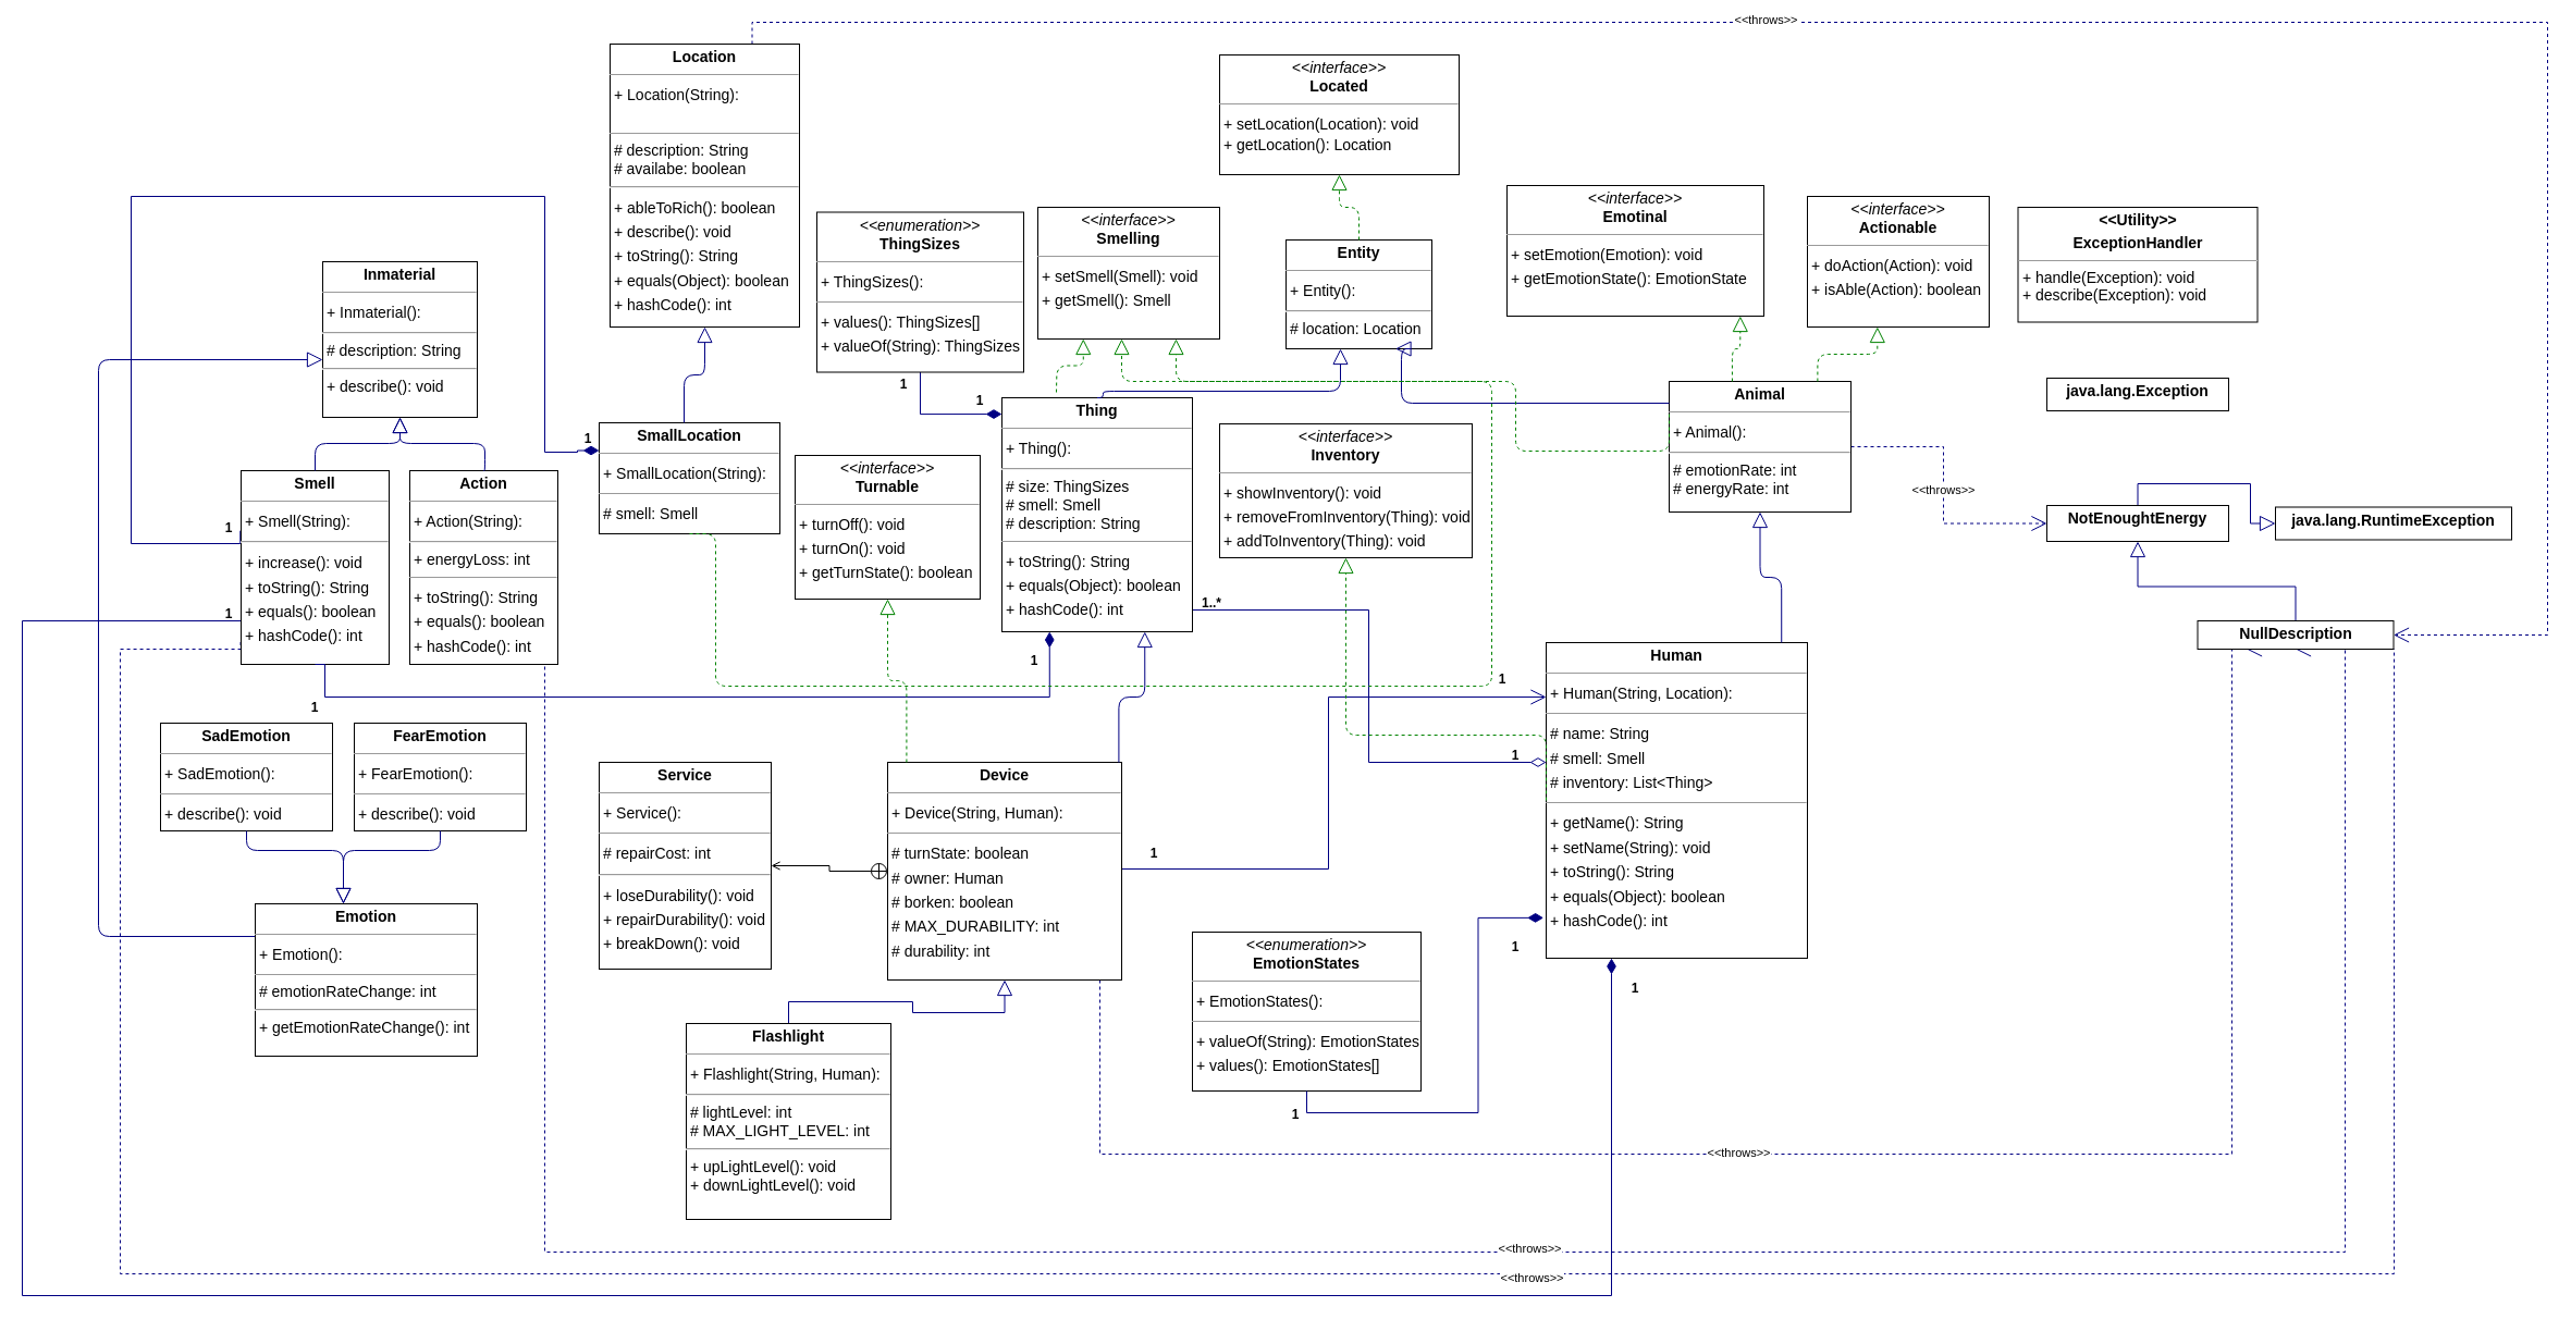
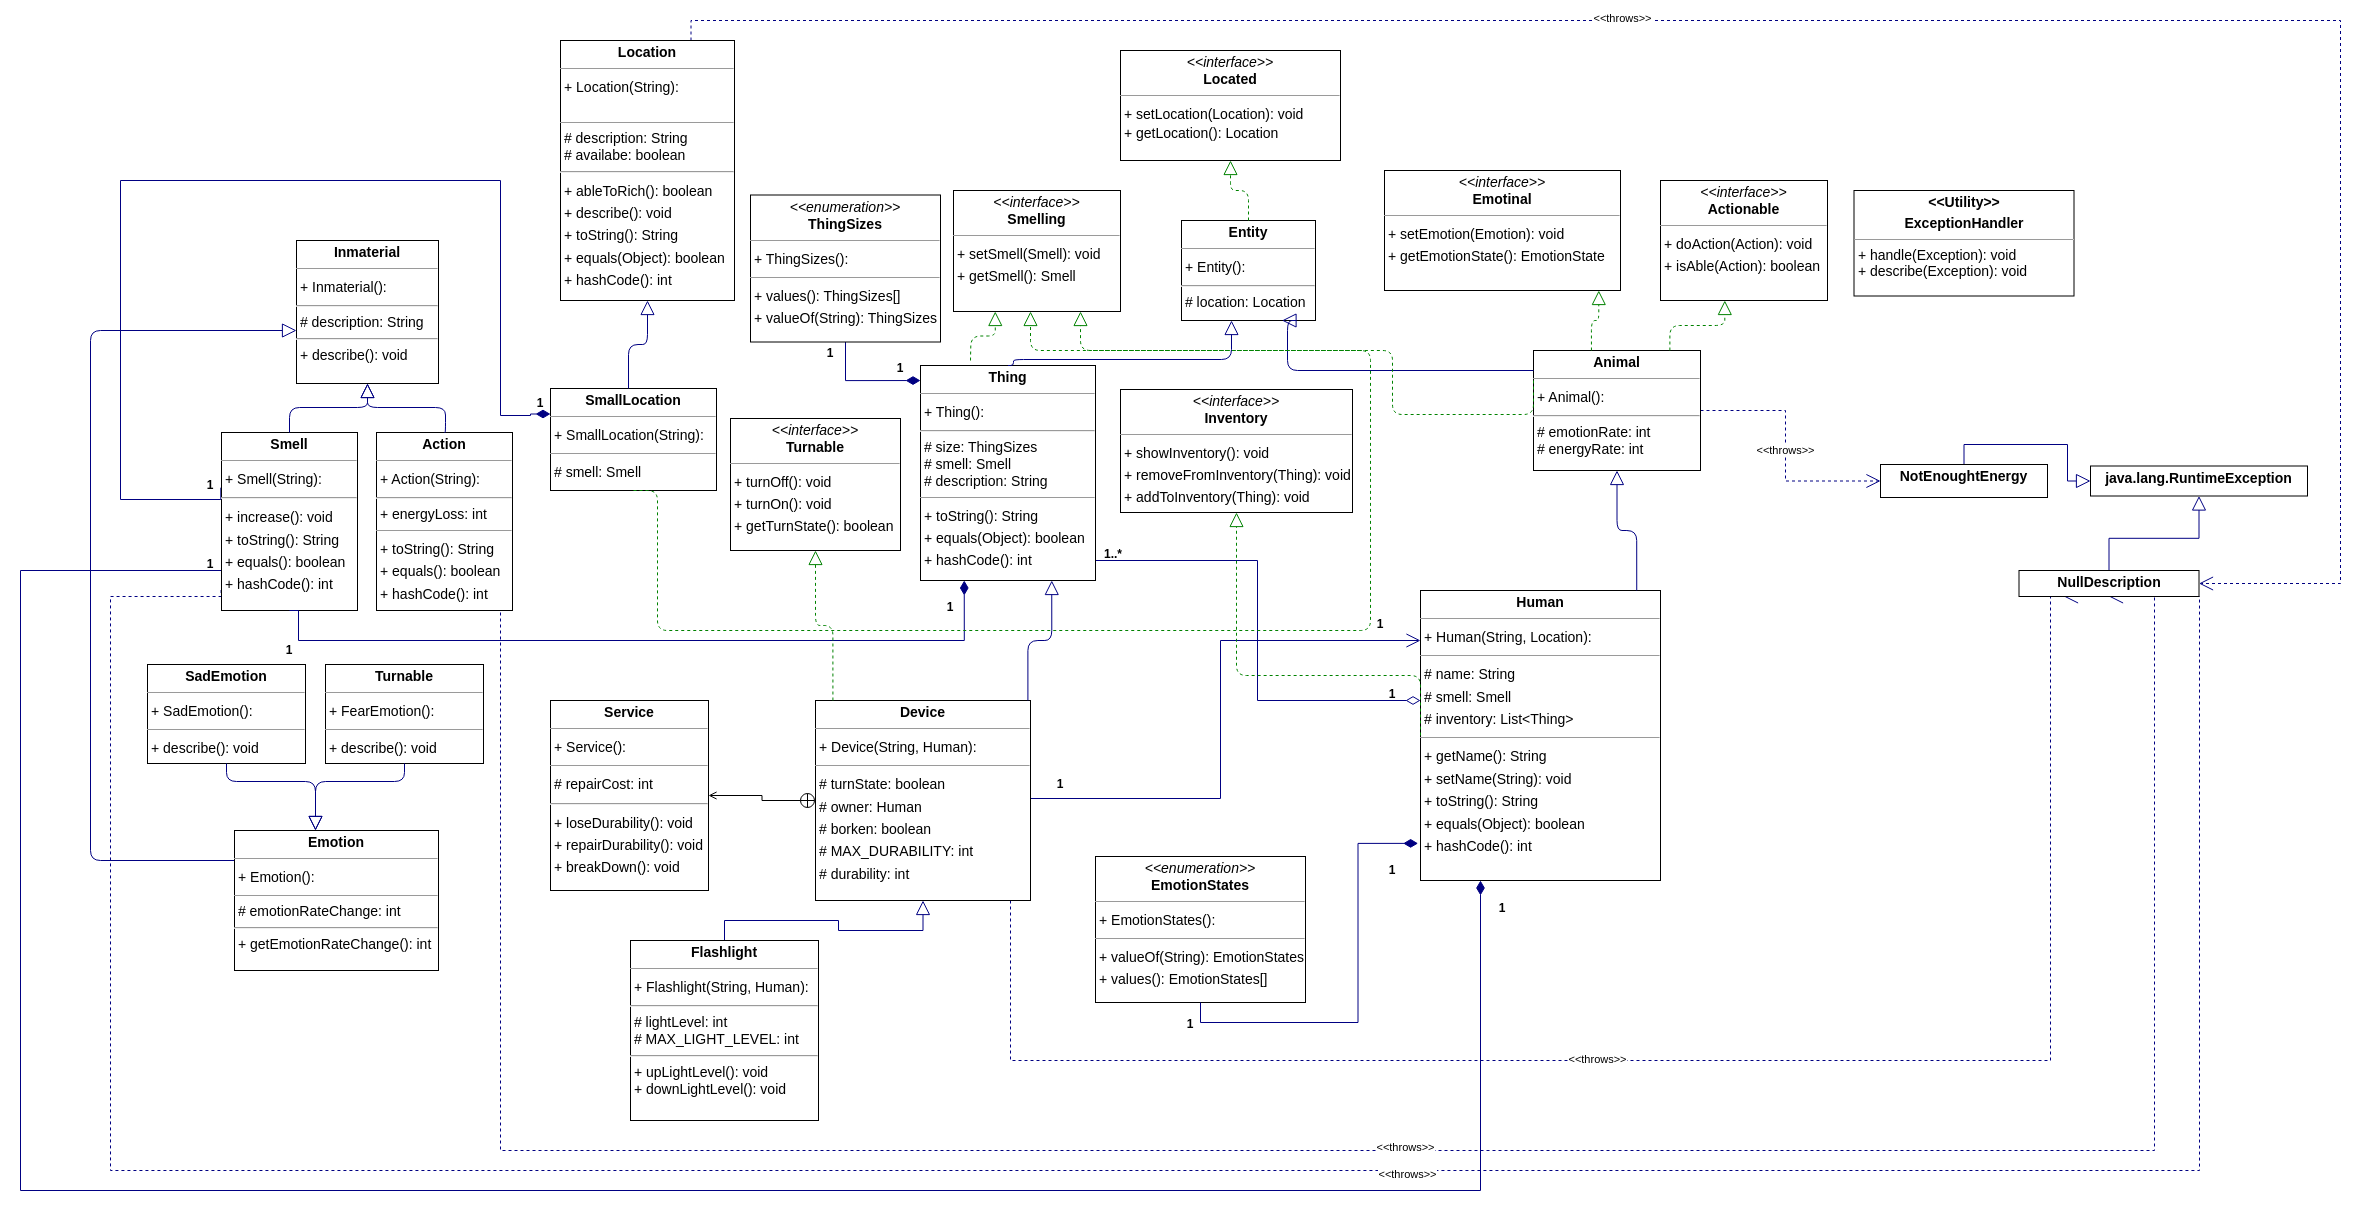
- <mxCell id="75" value="&lt;p style=&quot;margin:0px;margin-top:4px;text-align:center;&quot;&gt;&lt;b&gt;java.lang.Exception&lt;/b&gt;&lt;/p&gt;" style="verticalAlign=top;align=left;overflow=fill;fontSize=14;fontFamily=Helvetica;html=1;rounded=0;shadow=0;comic=0;labelBackgroundColor=none;strokeWidth=1;" parent="1" vertex="1"><mxGeometry x="1880" y="347" width="167" height="30" as="geometry" /></mxCell>
- <mxCell id="80" style="edgeStyle=orthogonalEdgeStyle;rounded=0;orthogonalLoop=1;jettySize=auto;html=1;strokeColor=#000082;endArrow=block;endFill=0;endSize=12;" parent="1" source="81" target="74" edge="1"><mxGeometry relative="1" as="geometry" /></mxCell>
+ <mxCell id="80" style="edgeStyle=orthogonalEdgeStyle;rounded=0;orthogonalLoop=1;jettySize=auto;html=1;strokeColor=#000082;endArrow=block;endFill=0;endSize=12;" parent="1" source="81" target="79" edge="1"><mxGeometry relative="1" as="geometry" /></mxCell>
- <mxCell id="17" value="&lt;p style=&quot;margin:0px;margin-top:4px;text-align:center;&quot;&gt;&lt;b&gt;FearEmotion&lt;/b&gt;&lt;/p&gt;&lt;hr size=&quot;1&quot;&gt;&lt;p style=&quot;margin:0 0 0 4px;line-height:1.6;&quot;&gt;+ FearEmotion(): &lt;/p&gt;&lt;hr size=&quot;1&quot;&gt;&lt;p style=&quot;margin:0 0 0 4px;line-height:1.6;&quot;&gt;+ describe(): void&lt;/p&gt;" style="verticalAlign=top;align=left;overflow=fill;fontSize=14;fontFamily=Helvetica;html=1;rounded=0;shadow=0;comic=0;labelBackgroundColor=none;strokeWidth=1;" parent="1" vertex="1"><mxGeometry x="325" y="664" width="158" height="99" as="geometry" /></mxCell>
+ <mxCell id="17" value="&lt;p style=&quot;margin:0px;margin-top:4px;text-align:center;&quot;&gt;&lt;b&gt;Turnable&lt;/b&gt;&lt;/p&gt;&lt;hr size=&quot;1&quot;&gt;&lt;p style=&quot;margin:0 0 0 4px;line-height:1.6;&quot;&gt;+ FearEmotion(): &lt;/p&gt;&lt;hr size=&quot;1&quot;&gt;&lt;p style=&quot;margin:0 0 0 4px;line-height:1.6;&quot;&gt;+ describe(): void&lt;/p&gt;" style="verticalAlign=top;align=left;overflow=fill;fontSize=14;fontFamily=Helvetica;html=1;rounded=0;shadow=0;comic=0;labelBackgroundColor=none;strokeWidth=1;" parent="1" vertex="1"><mxGeometry x="325" y="664" width="158" height="99" as="geometry" /></mxCell>
